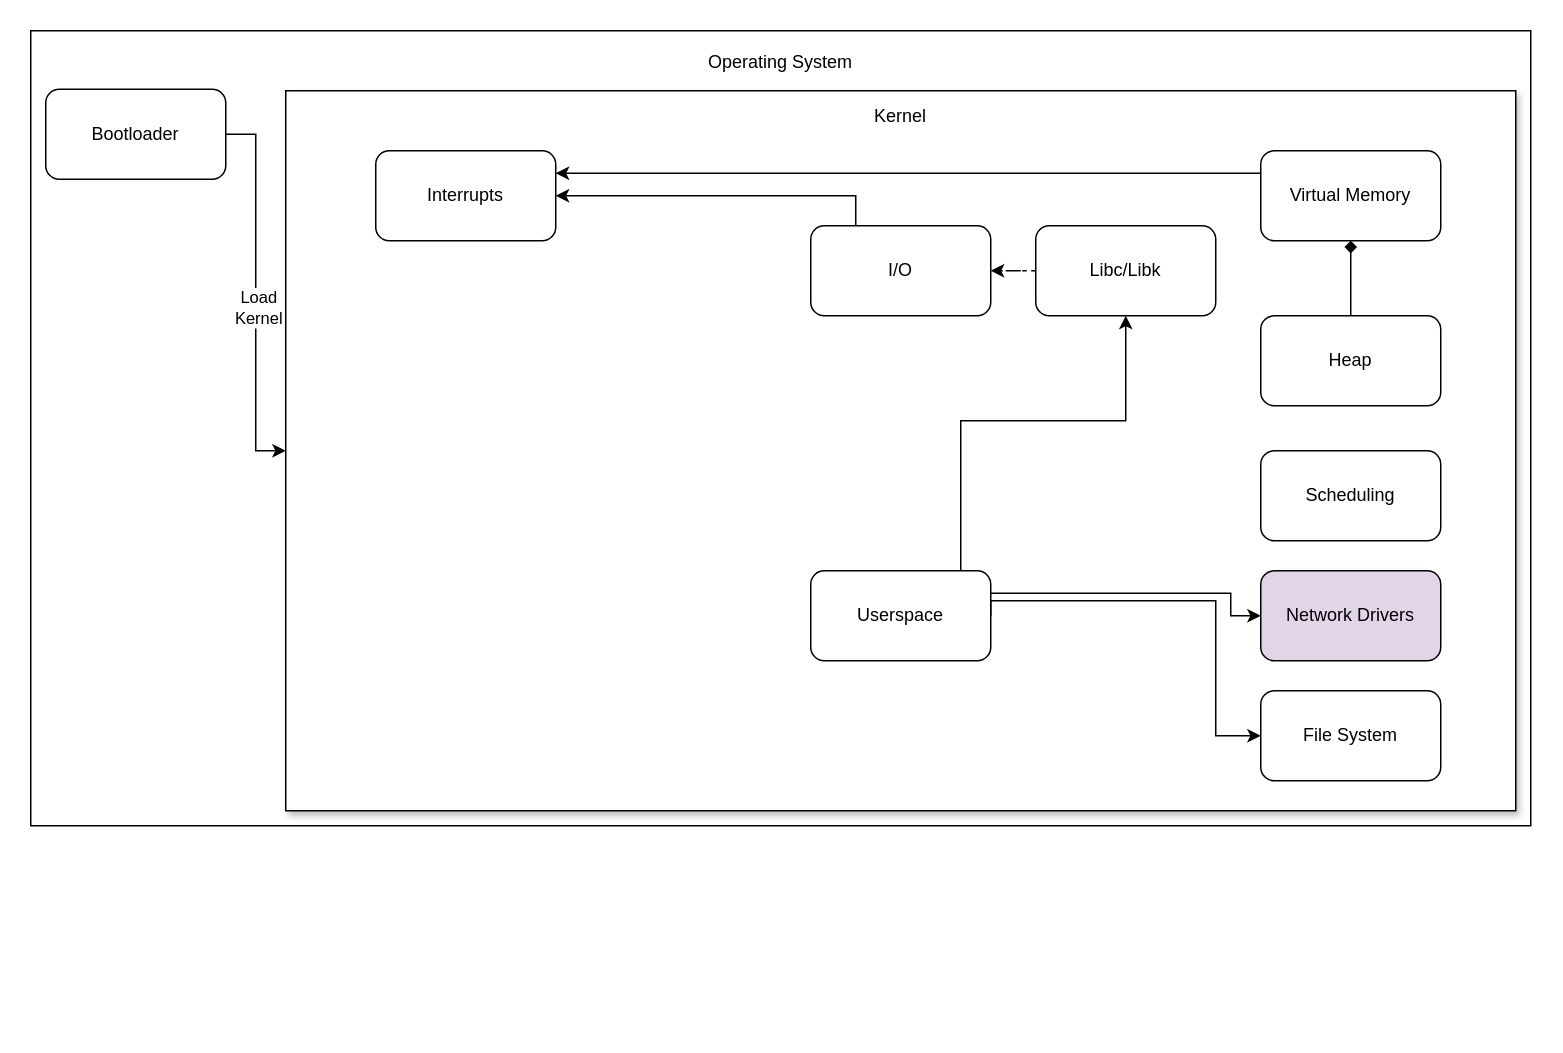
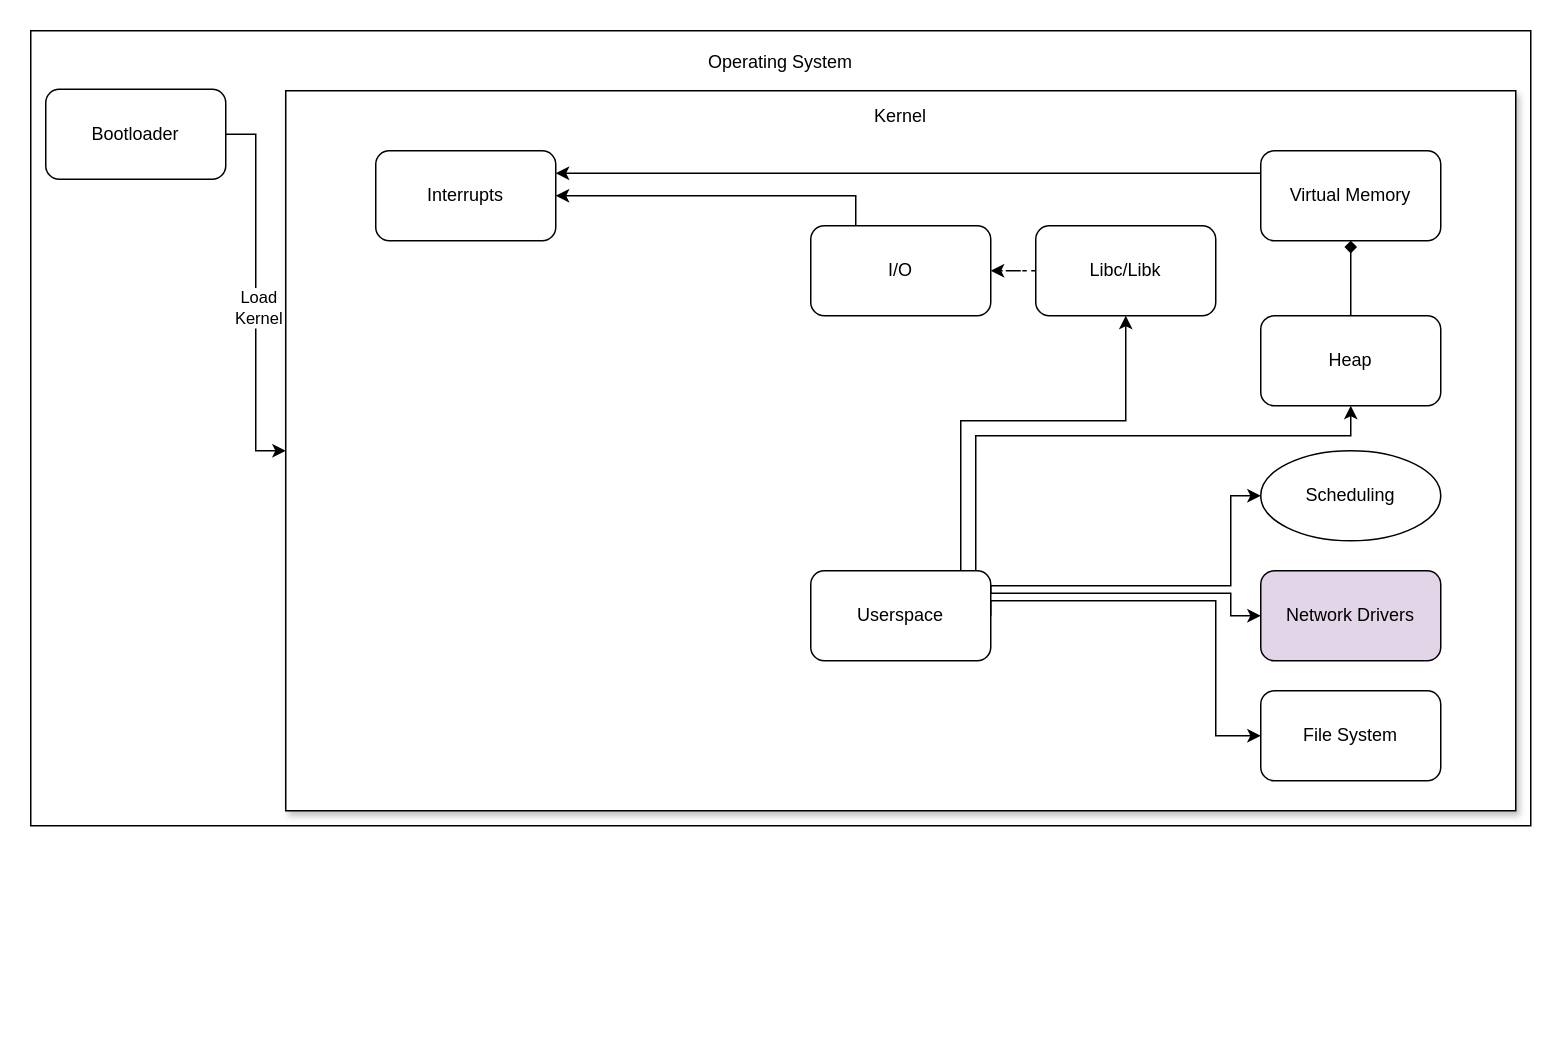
+ <mxCell id="21" style="edgeStyle=orthogonalEdgeStyle;rounded=0;orthogonalLoop=1;jettySize=auto;html=1;exitX=0.75;exitY=0;exitDx=0;exitDy=0;entryX=0.5;entryY=1;entryDx=0;entryDy=0;" parent="6" source="23" target="13" edge="1"><mxGeometry relative="1" as="geometry"><Array as="points"><mxPoint x="460" y="320" /><mxPoint x="460" y="230" /><mxPoint x="710" y="230" /></Array></mxGeometry></mxCell>
- <mxCell id="24" value="Scheduling" style="rounded=1;whiteSpace=wrap;html=1;" parent="6" vertex="1"><mxGeometry x="650" y="240" width="120" height="60" as="geometry" /></mxCell>
+ <mxCell id="24" value="Scheduling" style="ellipse;whiteSpace=wrap;html=1;" parent="6" vertex="1"><mxGeometry x="650" y="240" width="120" height="60" as="geometry" /></mxCell>
+ <mxCell id="20" style="edgeStyle=orthogonalEdgeStyle;rounded=0;orthogonalLoop=1;jettySize=auto;html=1;exitX=1;exitY=0.25;exitDx=0;exitDy=0;entryX=0;entryY=0.5;entryDx=0;entryDy=0;" parent="6" source="23" target="24" edge="1"><mxGeometry relative="1" as="geometry"><Array as="points"><mxPoint x="470" y="330" /><mxPoint x="630" y="330" /><mxPoint x="630" y="270" /></Array></mxGeometry></mxCell>
